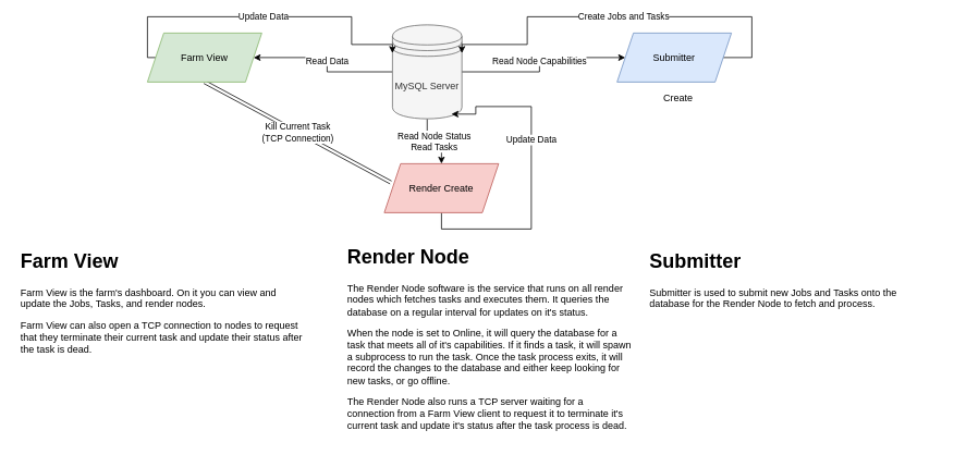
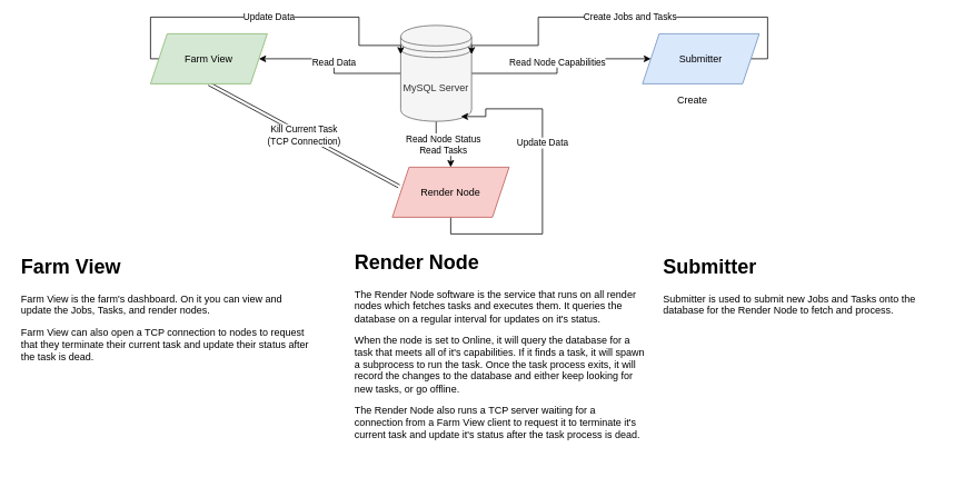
- <mxCell id="12" value="Submitter" style="shape=parallelogram;perimeter=parallelogramPerimeter;whiteSpace=wrap;html=1;fixedSize=1;fillColor=#dae8fc;strokeColor=#6c8ebf;" parent="1" vertex="1"><mxGeometry x="755" y="40" width="140" height="60" as="geometry" /></mxCell>
+ <mxCell id="12" value="Submitter" style="shape=parallelogram;perimeter=parallelogramPerimeter;whiteSpace=wrap;html=1;fixedSize=1;fillColor=#dae8fc;strokeColor=#6c8ebf;" parent="1" vertex="1"><mxGeometry x="770" y="40" width="140" height="60" as="geometry" /></mxCell>
- <mxCell id="10" value="Render Create" style="shape=parallelogram;perimeter=parallelogramPerimeter;whiteSpace=wrap;html=1;fixedSize=1;fillColor=#f8cecc;strokeColor=#b85450;" parent="1" vertex="1"><mxGeometry x="470" y="200" width="140" height="60" as="geometry" /></mxCell>
+ <mxCell id="10" value="Render Node" style="shape=parallelogram;perimeter=parallelogramPerimeter;whiteSpace=wrap;html=1;fixedSize=1;fillColor=#f8cecc;strokeColor=#b85450;" parent="1" vertex="1"><mxGeometry x="470" y="200" width="140" height="60" as="geometry" /></mxCell>
